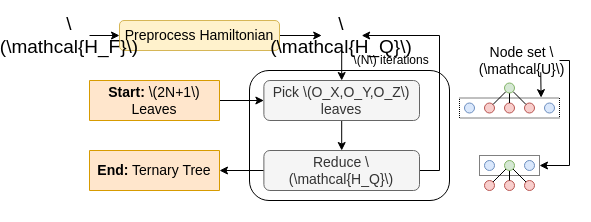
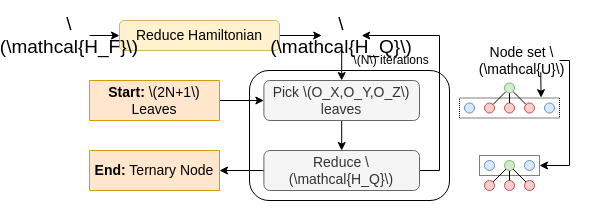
- <mxCell id="6" value="Preprocess&amp;nbsp;&lt;span style=&quot;background-color: initial; font-size: 14px;&quot;&gt;Hamiltonian&lt;/span&gt;" style="rounded=1;whiteSpace=wrap;html=1;fillColor=#fff2cc;strokeColor=#d6b656;fontSize=14;" parent="1" vertex="1"><mxGeometry x="90" y="20" width="160" height="30" as="geometry" /></mxCell>
+ <mxCell id="6" value="Reduce&amp;nbsp;&lt;span style=&quot;background-color: initial; font-size: 14px;&quot;&gt;Hamiltonian&lt;/span&gt;" style="rounded=1;whiteSpace=wrap;html=1;fillColor=#fff2cc;strokeColor=#d6b656;fontSize=14;" parent="1" vertex="1"><mxGeometry x="90" y="20" width="160" height="30" as="geometry" /></mxCell>
- <mxCell id="35" value="&lt;b style=&quot;font-size: 14px;&quot;&gt;End:&lt;/b&gt; Ternary Tree" style="shape=parallelogram;perimeter=parallelogramPerimeter;whiteSpace=wrap;html=1;fixedSize=1;fillColor=#ffe6cc;strokeColor=#d79b00;size=0;fontSize=14;" parent="1" vertex="1"><mxGeometry x="60" y="150" width="130" height="40" as="geometry" /></mxCell>
+ <mxCell id="35" value="&lt;b style=&quot;font-size: 14px;&quot;&gt;End:&lt;/b&gt; Ternary Node" style="shape=parallelogram;perimeter=parallelogramPerimeter;whiteSpace=wrap;html=1;fixedSize=1;fillColor=#ffe6cc;strokeColor=#d79b00;size=0;fontSize=14;" parent="1" vertex="1"><mxGeometry x="60" y="150" width="130" height="40" as="geometry" /></mxCell>
